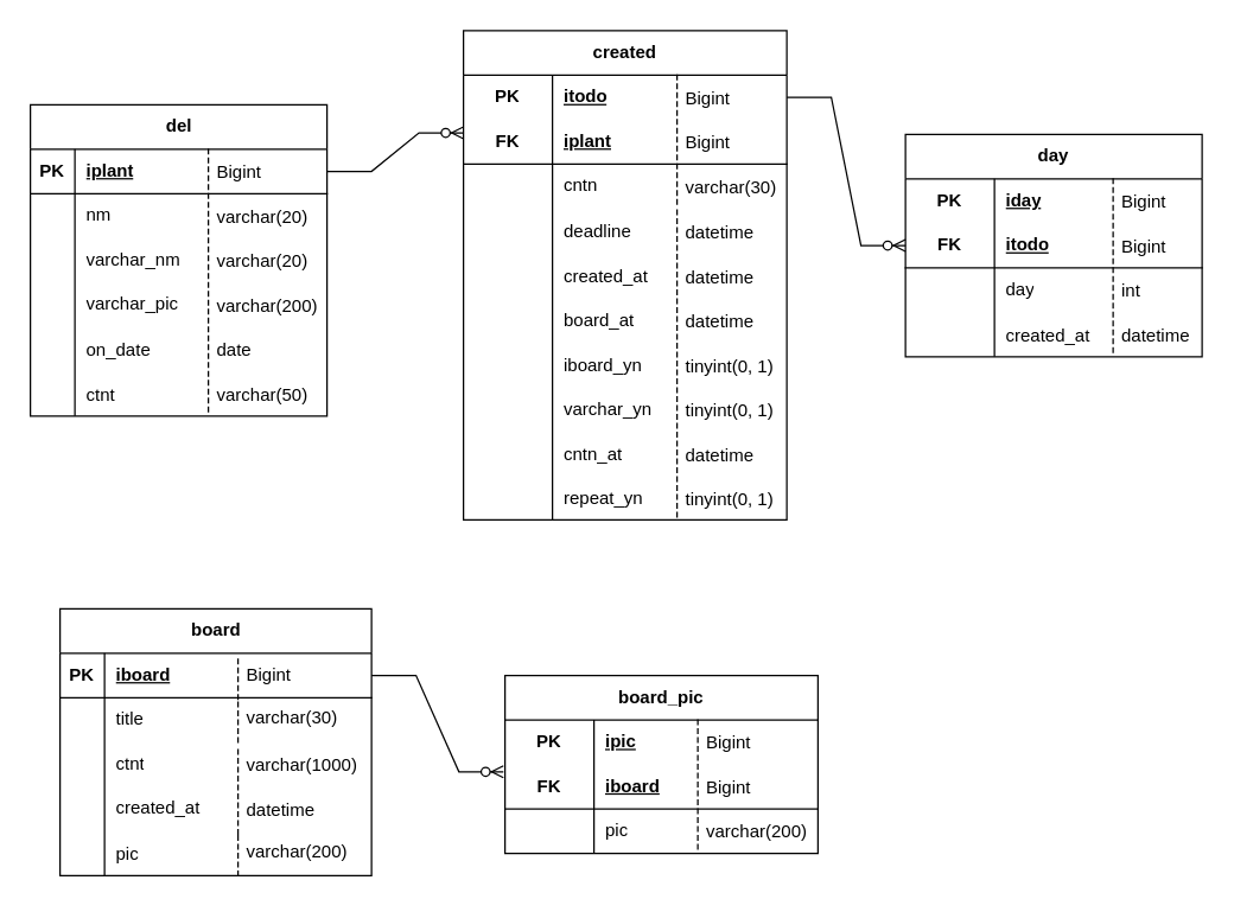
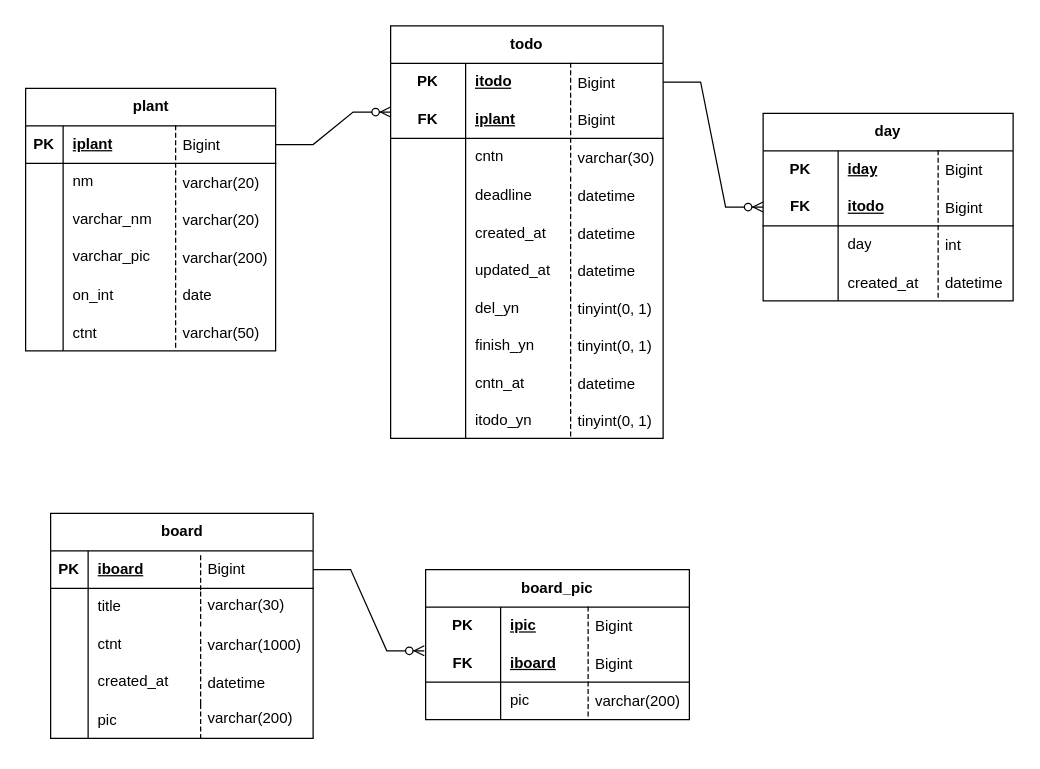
- <mxCell id="2" value="created" style="shape=table;startSize=30;container=1;collapsible=1;childLayout=tableLayout;fixedRows=1;rowLines=0;fontStyle=1;align=center;resizeLast=1;html=1;whiteSpace=wrap;" vertex="1" parent="1"><mxGeometry x="312" y="20" width="218" height="330" as="geometry" /></mxCell>
+ <mxCell id="2" value="todo" style="shape=table;startSize=30;container=1;collapsible=1;childLayout=tableLayout;fixedRows=1;rowLines=0;fontStyle=1;align=center;resizeLast=1;html=1;whiteSpace=wrap;" vertex="1" parent="1"><mxGeometry x="312" y="20" width="218" height="330" as="geometry" /></mxCell>
- <mxCell id="59" value="del" style="shape=table;startSize=30;container=1;collapsible=1;childLayout=tableLayout;fixedRows=1;rowLines=0;fontStyle=1;align=center;resizeLast=1;html=1;" vertex="1" parent="1"><mxGeometry x="20" y="70" width="200" height="210" as="geometry" /></mxCell>
+ <mxCell id="59" value="plant" style="shape=table;startSize=30;container=1;collapsible=1;childLayout=tableLayout;fixedRows=1;rowLines=0;fontStyle=1;align=center;resizeLast=1;html=1;" vertex="1" parent="1"><mxGeometry x="20" y="70" width="200" height="210" as="geometry" /></mxCell>
- <mxCell id="20" value="board_at" style="shape=partialRectangle;connectable=0;fillColor=none;top=0;left=0;bottom=0;right=0;align=left;spacingLeft=6;overflow=hidden;" vertex="1" parent="18"><mxGeometry x="60" width="158" height="30" as="geometry"><mxRectangle width="158" height="30" as="alternateBounds" /></mxGeometry></mxCell>
+ <mxCell id="20" value="updated_at" style="shape=partialRectangle;connectable=0;fillColor=none;top=0;left=0;bottom=0;right=0;align=left;spacingLeft=6;overflow=hidden;" vertex="1" parent="18"><mxGeometry x="60" width="158" height="30" as="geometry"><mxRectangle width="158" height="30" as="alternateBounds" /></mxGeometry></mxCell>
- <mxCell id="74" value="on_date" style="shape=partialRectangle;connectable=0;fillColor=none;top=0;left=0;bottom=0;right=0;align=left;spacingLeft=6;overflow=hidden;" vertex="1" parent="72"><mxGeometry x="30" width="170" height="30" as="geometry"><mxRectangle width="170" height="30" as="alternateBounds" /></mxGeometry></mxCell>
+ <mxCell id="74" value="on_int" style="shape=partialRectangle;connectable=0;fillColor=none;top=0;left=0;bottom=0;right=0;align=left;spacingLeft=6;overflow=hidden;" vertex="1" parent="72"><mxGeometry x="30" width="170" height="30" as="geometry"><mxRectangle width="170" height="30" as="alternateBounds" /></mxGeometry></mxCell>
- <mxCell id="23" value="iboard_yn" style="shape=partialRectangle;connectable=0;fillColor=none;top=0;left=0;bottom=0;right=0;align=left;spacingLeft=6;overflow=hidden;" vertex="1" parent="21"><mxGeometry x="60" width="158" height="30" as="geometry"><mxRectangle width="158" height="30" as="alternateBounds" /></mxGeometry></mxCell>
+ <mxCell id="23" value="del_yn" style="shape=partialRectangle;connectable=0;fillColor=none;top=0;left=0;bottom=0;right=0;align=left;spacingLeft=6;overflow=hidden;" vertex="1" parent="21"><mxGeometry x="60" width="158" height="30" as="geometry"><mxRectangle width="158" height="30" as="alternateBounds" /></mxGeometry></mxCell>
- <mxCell id="26" value="varchar_yn" style="shape=partialRectangle;connectable=0;fillColor=none;top=0;left=0;bottom=0;right=0;align=left;spacingLeft=6;overflow=hidden;" vertex="1" parent="24"><mxGeometry x="60" width="158" height="30" as="geometry"><mxRectangle width="158" height="30" as="alternateBounds" /></mxGeometry></mxCell>
+ <mxCell id="26" value="finish_yn" style="shape=partialRectangle;connectable=0;fillColor=none;top=0;left=0;bottom=0;right=0;align=left;spacingLeft=6;overflow=hidden;" vertex="1" parent="24"><mxGeometry x="60" width="158" height="30" as="geometry"><mxRectangle width="158" height="30" as="alternateBounds" /></mxGeometry></mxCell>
- <mxCell id="32" value="repeat_yn" style="shape=partialRectangle;connectable=0;fillColor=none;top=0;left=0;bottom=0;right=0;align=left;spacingLeft=6;overflow=hidden;" vertex="1" parent="30"><mxGeometry x="60" width="158" height="30" as="geometry"><mxRectangle width="158" height="30" as="alternateBounds" /></mxGeometry></mxCell>
+ <mxCell id="32" value="itodo_yn" style="shape=partialRectangle;connectable=0;fillColor=none;top=0;left=0;bottom=0;right=0;align=left;spacingLeft=6;overflow=hidden;" vertex="1" parent="30"><mxGeometry x="60" width="158" height="30" as="geometry"><mxRectangle width="158" height="30" as="alternateBounds" /></mxGeometry></mxCell>
